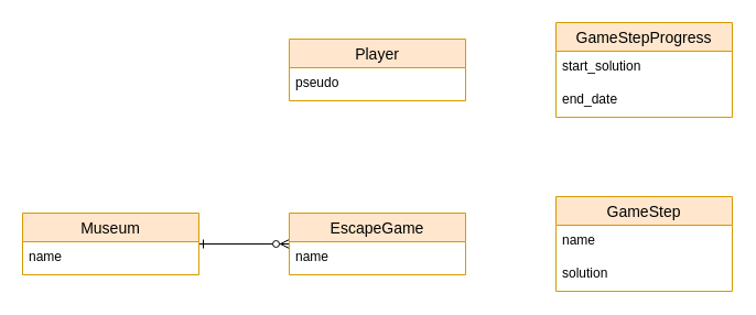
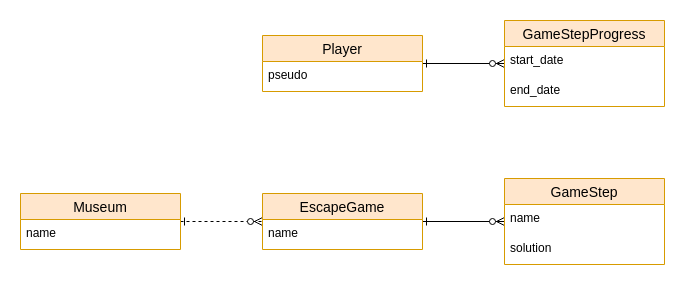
- <mxCell id="15" value="start_solution" style="text;strokeColor=none;fillColor=none;spacingLeft=4;spacingRight=4;overflow=hidden;rotatable=0;points=[[0,0.5],[1,0.5]];portConstraint=eastwest;fontSize=12;" vertex="1" parent="14"><mxGeometry y="26" width="160" height="30" as="geometry" /></mxCell>
+ <mxCell id="15" value="start_date" style="text;strokeColor=none;fillColor=none;spacingLeft=4;spacingRight=4;overflow=hidden;rotatable=0;points=[[0,0.5],[1,0.5]];portConstraint=eastwest;fontSize=12;" vertex="1" parent="14"><mxGeometry y="26" width="160" height="30" as="geometry" /></mxCell>
+ <mxCell id="2" style="edgeStyle=orthogonalEdgeStyle;rounded=0;orthogonalLoop=1;jettySize=auto;html=1;startArrow=ERzeroToMany;startFill=1;endArrow=ERone;endFill=0;" edge="1" parent="1" source="14" target="3"><mxGeometry relative="1" as="geometry"><mxPoint x="183" y="144" as="targetPoint" /><Array as="points" /></mxGeometry></mxCell>
- <mxCell id="5" style="edgeStyle=orthogonalEdgeStyle;rounded=0;orthogonalLoop=1;jettySize=auto;html=1;endArrow=ERzeroToMany;endFill=1;startArrow=ERone;startFill=0;" edge="1" parent="1" source="6" target="9"><mxGeometry relative="1" as="geometry" /></mxCell>
+ <mxCell id="5" style="edgeStyle=orthogonalEdgeStyle;rounded=0;orthogonalLoop=1;jettySize=auto;html=1;endArrow=ERzeroToMany;endFill=1;startArrow=ERone;startFill=0;dashed=1;" edge="1" parent="1" source="6" target="9"><mxGeometry relative="1" as="geometry" /></mxCell>
+ <mxCell id="8" style="edgeStyle=orthogonalEdgeStyle;rounded=0;orthogonalLoop=1;jettySize=auto;html=1;endArrow=ERzeroToMany;endFill=1;startArrow=ERone;startFill=0;" edge="1" parent="1" source="9" target="11"><mxGeometry relative="1" as="geometry" /></mxCell>
